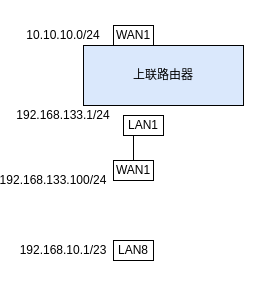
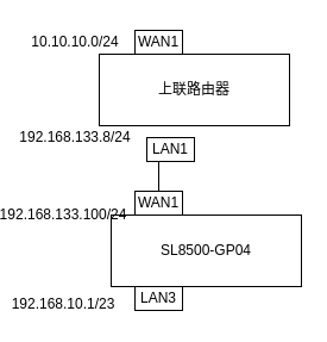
- <mxCell id="4" value="上联路由器" style="rounded=0;whiteSpace=wrap;html=1;fillColor=#dae8fc;" vertex="1" parent="1"><mxGeometry x="80" y="45" width="160" height="60" as="geometry" /></mxCell>
+ <mxCell id="4" value="上联路由器" style="rounded=0;whiteSpace=wrap;html=1;" vertex="1" parent="1"><mxGeometry x="80" y="45" width="160" height="60" as="geometry" /></mxCell>
- <mxCell id="7" value="192.168.133.1/24" style="text;html=1;align=center;verticalAlign=middle;whiteSpace=wrap;rounded=0;" vertex="1" parent="1"><mxGeometry x="30" y="100" width="60" height="30" as="geometry" /></mxCell>
+ <mxCell id="7" value="192.168.133.8/24" style="text;html=1;align=center;verticalAlign=middle;whiteSpace=wrap;rounded=0;" vertex="1" parent="1"><mxGeometry x="30" y="100" width="60" height="30" as="geometry" /></mxCell>
+ <mxCell id="2" value="SL8500-GP04" style="rounded=0;whiteSpace=wrap;html=1;" vertex="1" parent="1"><mxGeometry x="90" y="180" width="160" height="60" as="geometry" /></mxCell>
- <mxCell id="12" value="192.168.10.1/23" style="text;html=1;align=center;verticalAlign=middle;whiteSpace=wrap;rounded=0;" vertex="1" parent="1"><mxGeometry x="30" y="235" width="60" height="30" as="geometry" /></mxCell>
+ <mxCell id="12" value="192.168.10.1/23" style="text;html=1;align=center;verticalAlign=middle;whiteSpace=wrap;rounded=0;" vertex="1" parent="1"><mxGeometry x="20" y="240" width="60" height="30" as="geometry" /></mxCell>
- <mxCell id="11" value="LAN8" style="rounded=0;whiteSpace=wrap;html=1;" vertex="1" parent="1"><mxGeometry x="110" y="240" width="40" height="20" as="geometry" /></mxCell>
+ <mxCell id="11" value="LAN3" style="rounded=0;whiteSpace=wrap;html=1;" vertex="1" parent="1"><mxGeometry x="110" y="240" width="40" height="20" as="geometry" /></mxCell>
